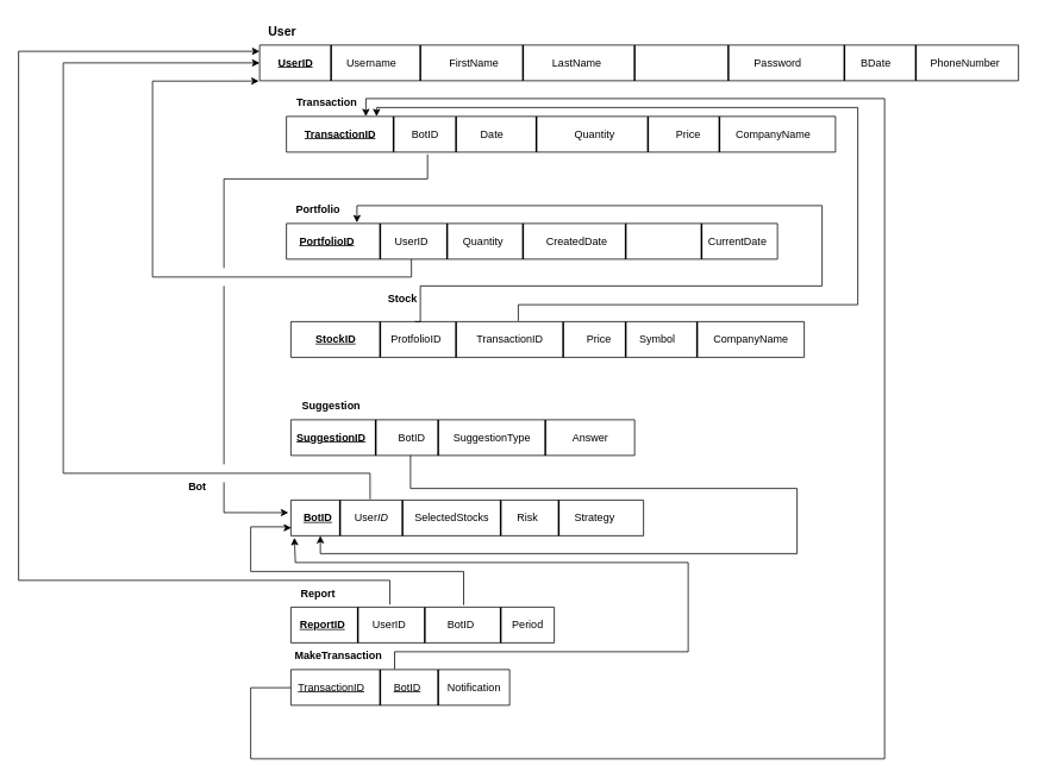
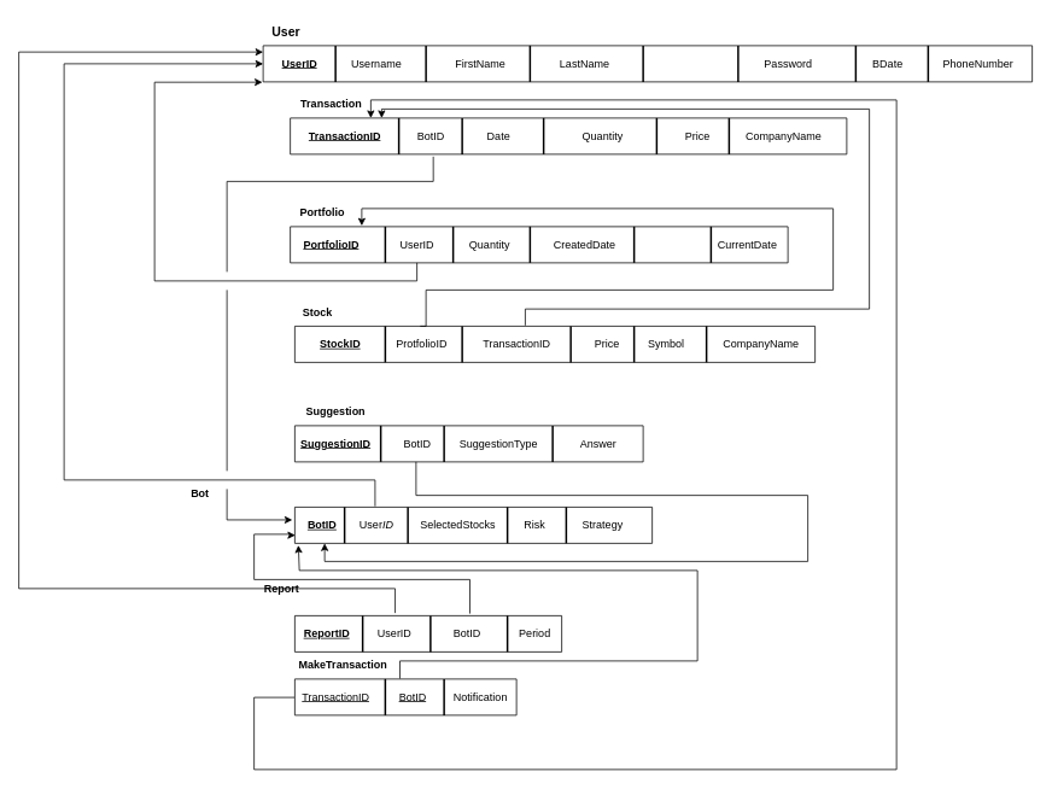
- <mxCell id="28" value="&lt;b&gt;Stock&lt;/b&gt;" style="text;html=1;align=center;verticalAlign=middle;resizable=0;points=[];autosize=1;strokeColor=none;fillColor=none;" vertex="1" parent="1"><mxGeometry x="420" y="320" width="60" height="30" as="geometry" /></mxCell>
+ <mxCell id="28" value="&lt;b&gt;Stock&lt;/b&gt;" style="text;html=1;align=center;verticalAlign=middle;resizable=0;points=[];autosize=1;strokeColor=none;fillColor=none;" vertex="1" parent="1"><mxGeometry x="320" y="330" width="60" height="30" as="geometry" /></mxCell>
- <mxCell id="81" value="&lt;b&gt;Report&lt;br&gt;&lt;/b&gt;" style="text;html=1;align=center;verticalAlign=middle;resizable=0;points=[];autosize=1;strokeColor=none;fillColor=none;" vertex="1" parent="1"><mxGeometry x="325" y="650" width="60" height="30" as="geometry" /></mxCell>
+ <mxCell id="81" value="&lt;b&gt;Report&lt;br&gt;&lt;/b&gt;" style="text;html=1;align=center;verticalAlign=middle;resizable=0;points=[];autosize=1;strokeColor=none;fillColor=none;" vertex="1" parent="1"><mxGeometry x="280" y="635" width="60" height="30" as="geometry" /></mxCell>
